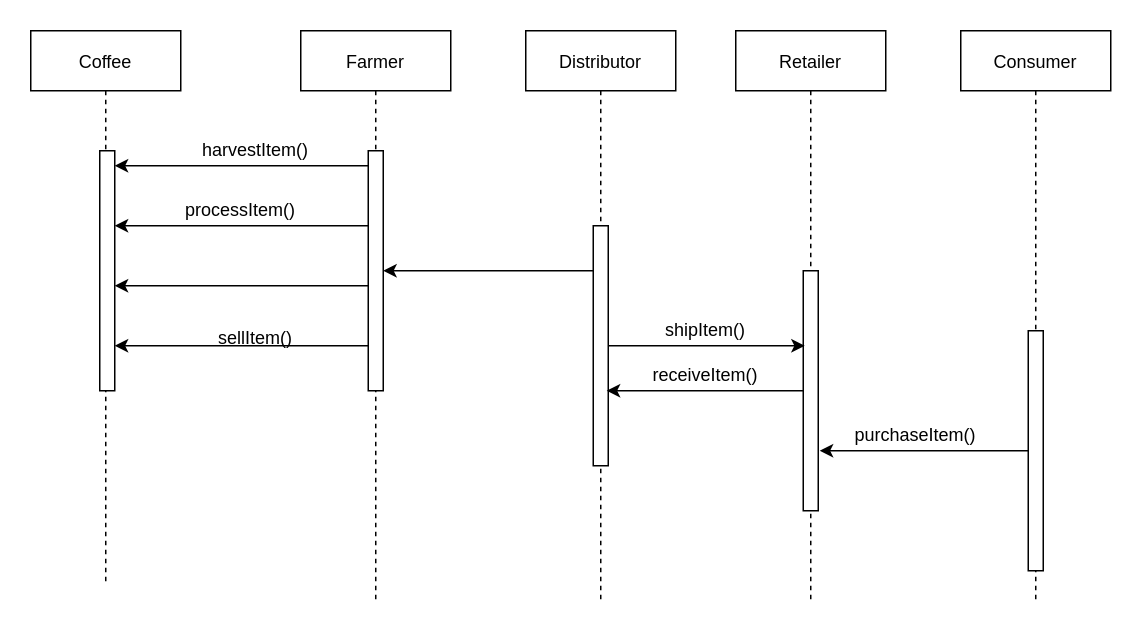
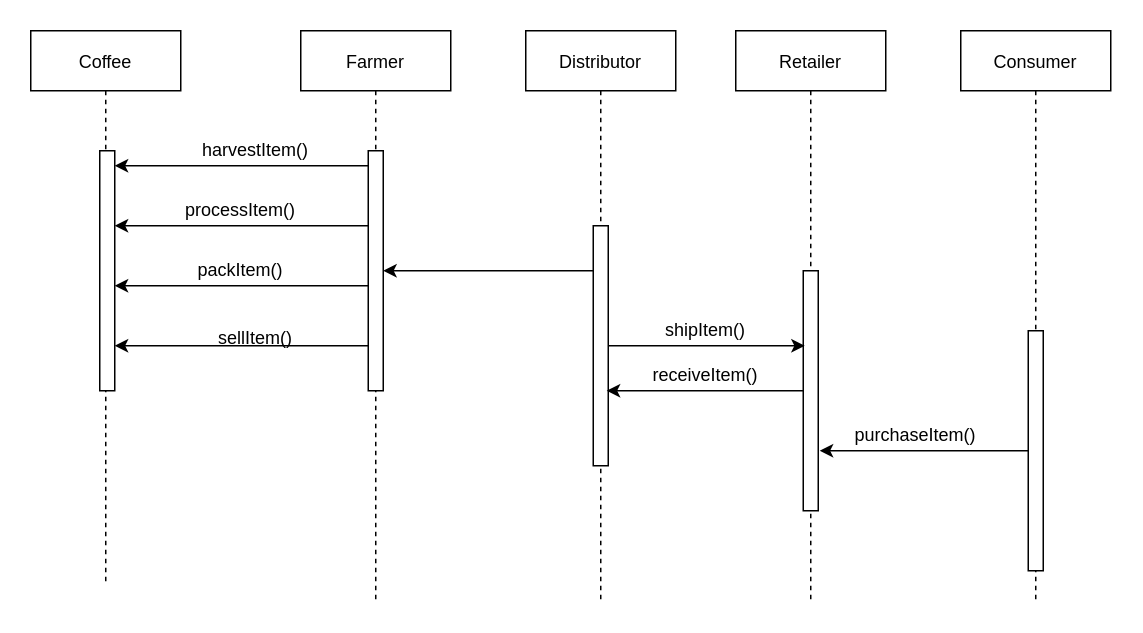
+ <mxCell id="18" value="packItem()" style="text;html=1;strokeColor=none;fillColor=none;align=center;verticalAlign=middle;whiteSpace=wrap;rounded=0;" vertex="1" parent="1"><mxGeometry x="140" y="170" width="40" height="20" as="geometry" /></mxCell>
